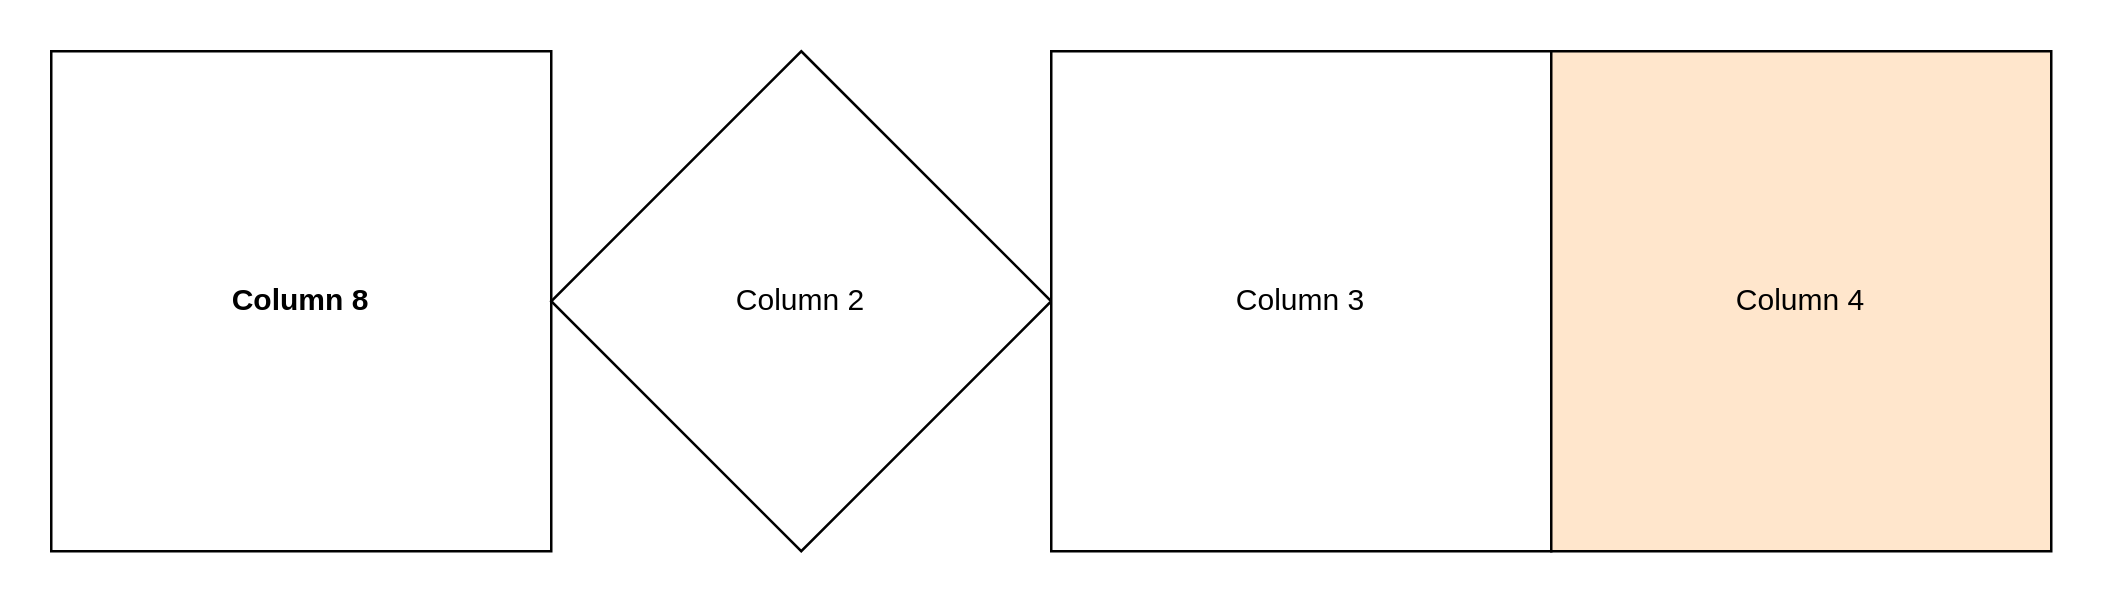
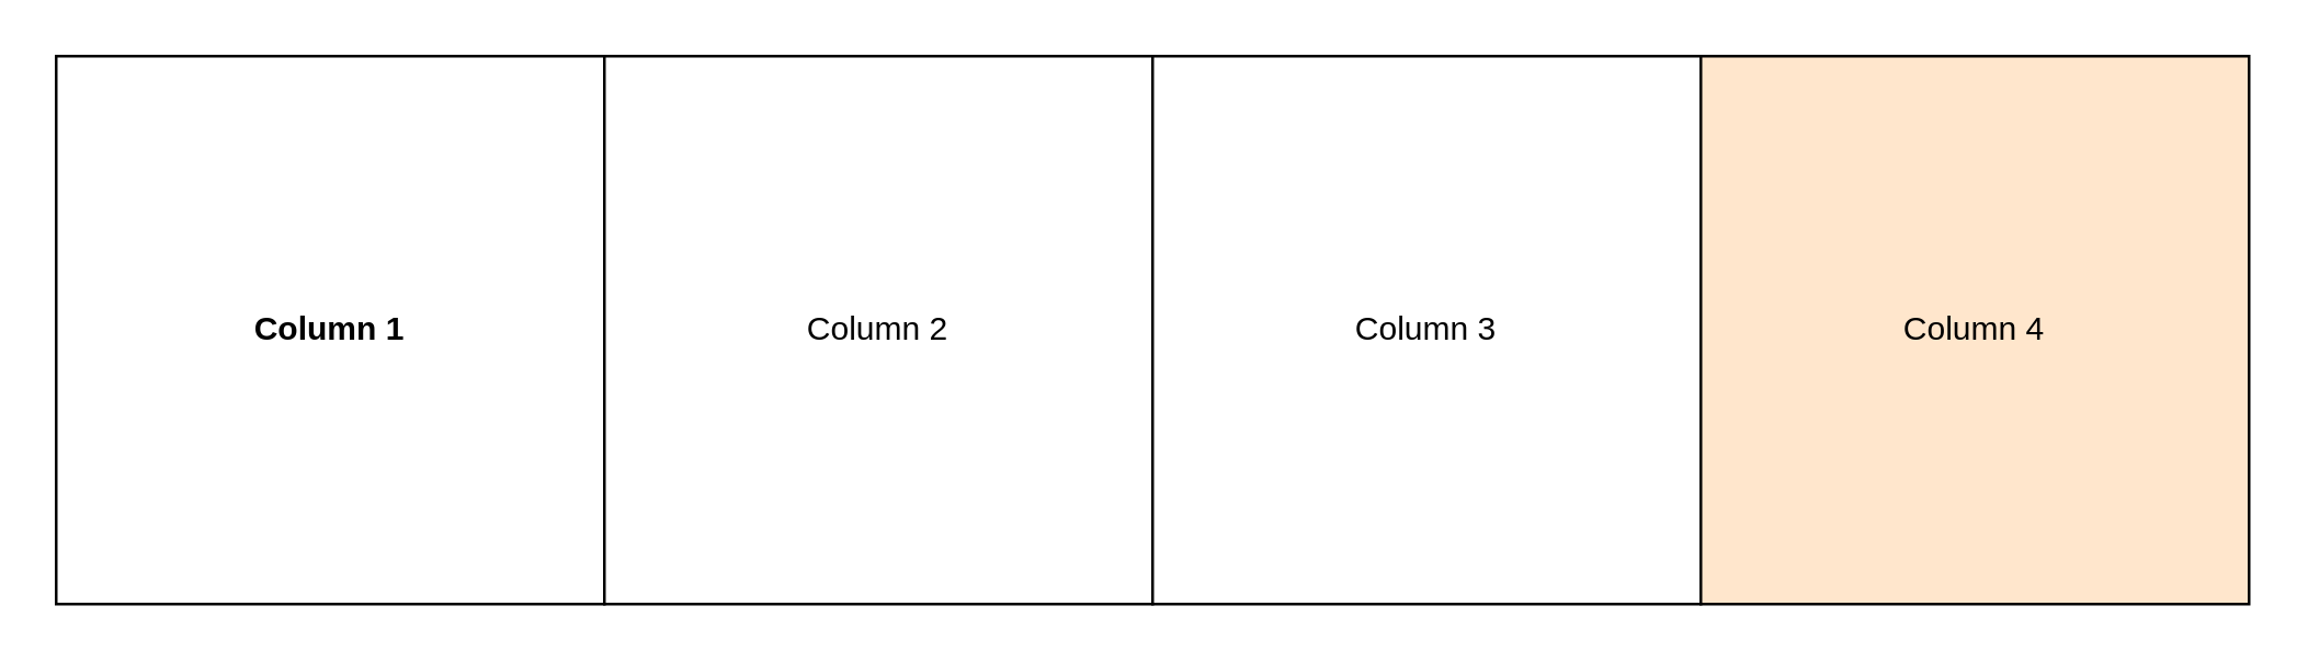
- <mxCell id="2" value="Column 8" style="rounded=0;whiteSpace=wrap;html=1;fontStyle=1" vertex="1" parent="1"><mxGeometry y="20" width="200" height="200" as="geometry" x="20" /></mxCell>
+ <mxCell id="2" value="Column 1" style="rounded=0;whiteSpace=wrap;html=1;fontStyle=1" vertex="1" parent="1"><mxGeometry y="20" width="200" height="200" as="geometry" x="20" /></mxCell>
- <mxCell id="3" value="Column 2" style="rhombus;whiteSpace=wrap;html=1;" vertex="1" parent="1"><mxGeometry x="220" y="20" width="200" height="200" as="geometry" /></mxCell>
+ <mxCell id="3" value="Column 2" style="rounded=0;whiteSpace=wrap;html=1;" vertex="1" parent="1"><mxGeometry x="220" y="20" width="200" height="200" as="geometry" /></mxCell>
